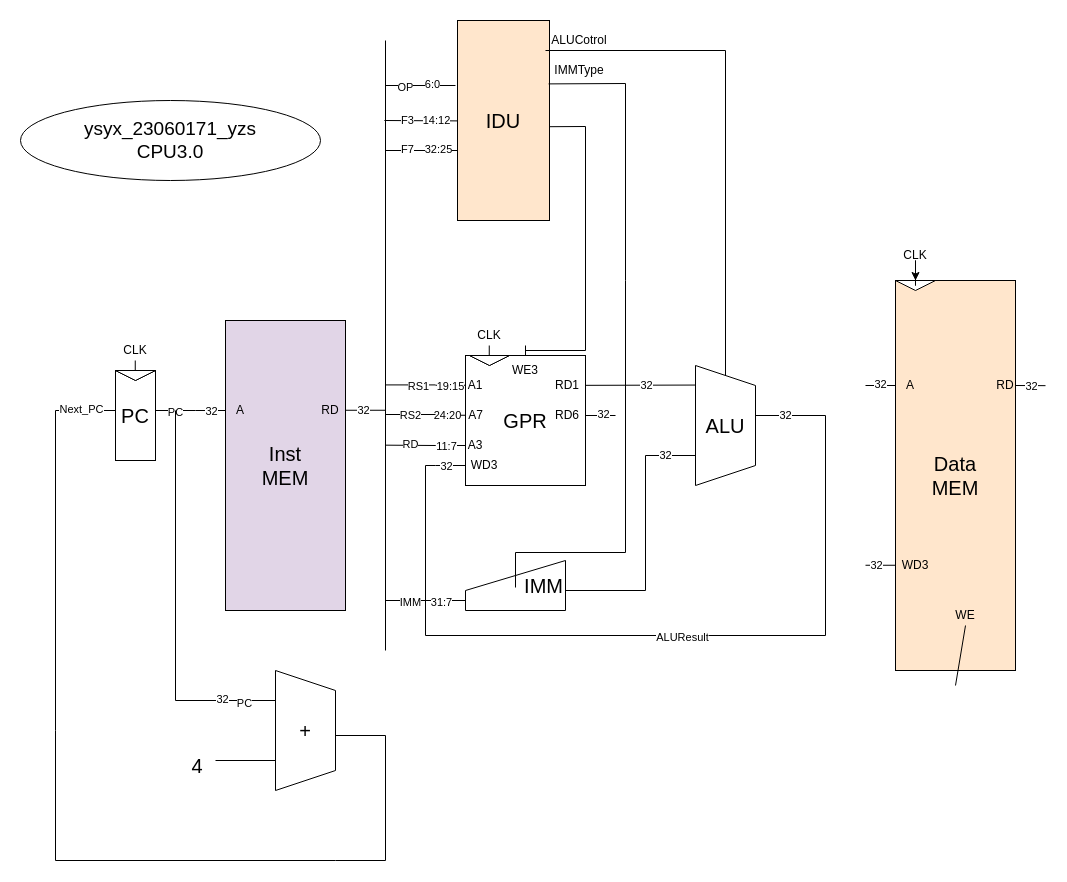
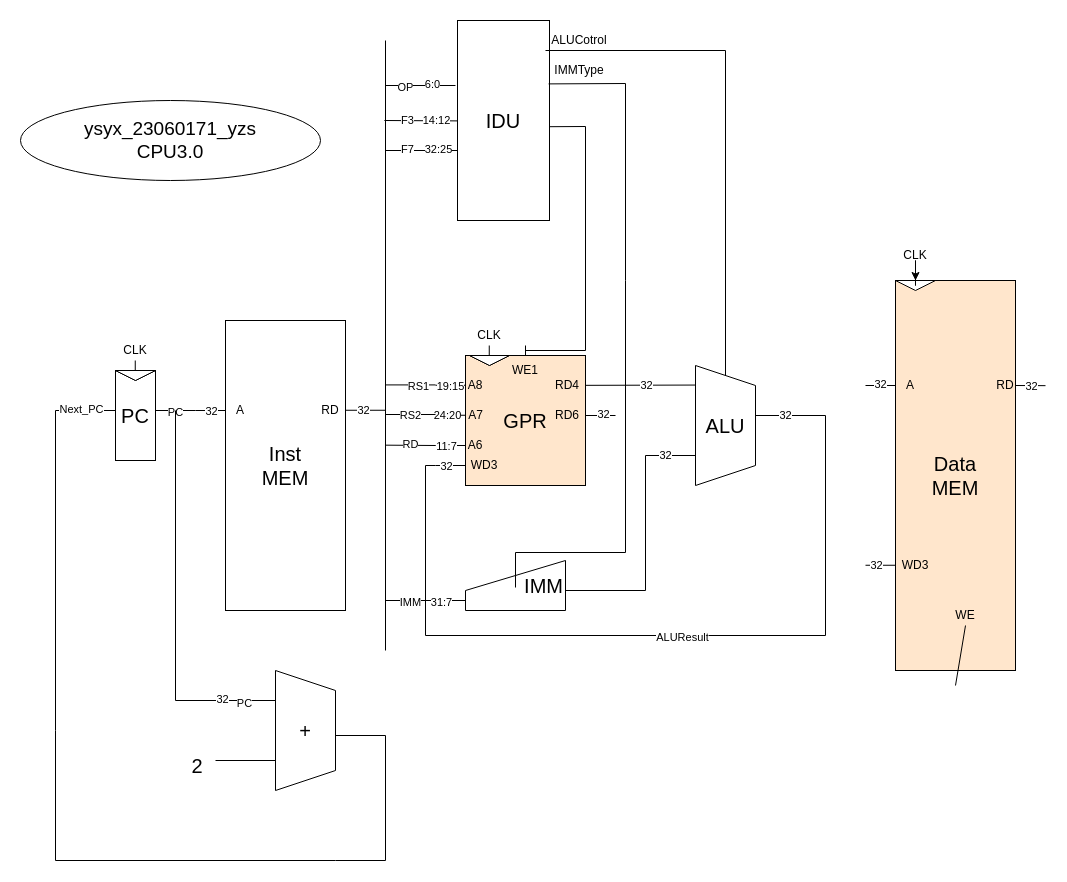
- <mxCell id="4" value="IDU" style="rounded=0;whiteSpace=wrap;html=1;fontSize=20;fillColor=#ffe6cc;" parent="1" vertex="1"><mxGeometry x="457" y="20" width="92" height="200" as="geometry" /></mxCell>
+ <mxCell id="4" value="IDU" style="rounded=0;whiteSpace=wrap;html=1;fontSize=20;" parent="1" vertex="1"><mxGeometry x="457" y="20" width="92" height="200" as="geometry" /></mxCell>
- <mxCell id="11" value="WE3" style="text;strokeColor=none;align=center;fillColor=none;html=1;verticalAlign=middle;whiteSpace=wrap;rounded=0;" parent="1" vertex="1"><mxGeometry x="515" y="360" width="20" height="20" as="geometry" /></mxCell>
+ <mxCell id="11" value="WE1" style="text;strokeColor=none;align=center;fillColor=none;html=1;verticalAlign=middle;whiteSpace=wrap;rounded=0;" parent="1" vertex="1"><mxGeometry x="515" y="360" width="20" height="20" as="geometry" /></mxCell>
- <mxCell id="23" value="A1" style="text;strokeColor=none;align=center;fillColor=none;html=1;verticalAlign=middle;whiteSpace=wrap;rounded=0;" parent="1" vertex="1"><mxGeometry x="466.25" y="375" width="17.5" height="20" as="geometry" /></mxCell>
+ <mxCell id="23" value="A8" style="text;strokeColor=none;align=center;fillColor=none;html=1;verticalAlign=middle;whiteSpace=wrap;rounded=0;" parent="1" vertex="1"><mxGeometry x="466.25" y="375" width="17.5" height="20" as="geometry" /></mxCell>
- <mxCell id="26" value="RD1" style="text;strokeColor=none;align=center;fillColor=none;html=1;verticalAlign=middle;whiteSpace=wrap;rounded=0;" parent="1" vertex="1"><mxGeometry x="557" y="375" width="20" height="20" as="geometry" /></mxCell>
+ <mxCell id="26" value="RD4" style="text;strokeColor=none;align=center;fillColor=none;html=1;verticalAlign=middle;whiteSpace=wrap;rounded=0;" parent="1" vertex="1"><mxGeometry x="557" y="375" width="20" height="20" as="geometry" /></mxCell>
- <mxCell id="2" value="GPR" style="rounded=0;whiteSpace=wrap;html=1;fontSize=20;" parent="1" vertex="1"><mxGeometry x="465" y="355" width="120" height="130" as="geometry" /></mxCell>
+ <mxCell id="2" value="GPR" style="rounded=0;whiteSpace=wrap;html=1;fontSize=20;fillColor=#ffe6cc;" parent="1" vertex="1"><mxGeometry x="465" y="355" width="120" height="130" as="geometry" /></mxCell>
- <mxCell id="18" value="A3" style="text;strokeColor=none;align=center;fillColor=none;html=1;verticalAlign=middle;whiteSpace=wrap;rounded=0;" parent="1" vertex="1"><mxGeometry x="465" y="435" width="20" height="20" as="geometry" /></mxCell>
+ <mxCell id="18" value="A6" style="text;strokeColor=none;align=center;fillColor=none;html=1;verticalAlign=middle;whiteSpace=wrap;rounded=0;" parent="1" vertex="1"><mxGeometry x="465" y="435" width="20" height="20" as="geometry" /></mxCell>
- <mxCell id="6" value="Inst&lt;br&gt;MEM" style="rounded=0;whiteSpace=wrap;html=1;fontSize=20;fillColor=#e1d5e7;" parent="1" vertex="1"><mxGeometry x="225" y="320" width="120" height="290" as="geometry" /></mxCell>
+ <mxCell id="6" value="Inst&lt;br&gt;MEM" style="rounded=0;whiteSpace=wrap;html=1;fontSize=20;" parent="1" vertex="1"><mxGeometry x="225" y="320" width="120" height="290" as="geometry" /></mxCell>
- <mxCell id="67" value="&lt;font style=&quot;font-size: 20px;&quot;&gt;4&lt;/font&gt;" style="text;strokeColor=none;align=center;fillColor=none;html=1;verticalAlign=middle;whiteSpace=wrap;rounded=0;" parent="1" vertex="1"><mxGeometry x="182" y="750" width="30" height="30" as="geometry" /></mxCell>
+ <mxCell id="67" value="&lt;font style=&quot;font-size: 20px;&quot;&gt;2&lt;/font&gt;" style="text;strokeColor=none;align=center;fillColor=none;html=1;verticalAlign=middle;whiteSpace=wrap;rounded=0;" parent="1" vertex="1"><mxGeometry x="182" y="750" width="30" height="30" as="geometry" /></mxCell>
